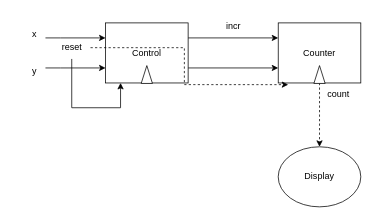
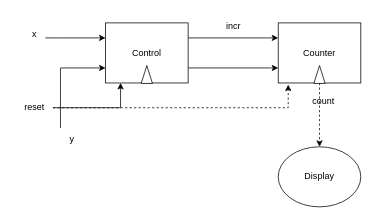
- <mxCell id="10" value="reset" style="text;html=1;align=center;verticalAlign=middle;resizable=0;points=[];autosize=1;strokeColor=none;fillColor=none;" vertex="1" parent="1"><mxGeometry x="70" y="48" width="50" height="30" as="geometry" /></mxCell>
+ <mxCell id="10" value="reset" style="text;html=1;align=center;verticalAlign=middle;resizable=0;points=[];autosize=1;strokeColor=none;fillColor=none;" vertex="1" parent="1"><mxGeometry x="20" y="128" width="50" height="30" as="geometry" /></mxCell>
- <mxCell id="8" value="y" style="text;html=1;align=center;verticalAlign=middle;resizable=0;points=[];autosize=1;strokeColor=none;fillColor=none;" vertex="1" parent="1"><mxGeometry x="30" y="80" width="30" height="30" as="geometry" /></mxCell>
+ <mxCell id="8" value="y" style="text;html=1;align=center;verticalAlign=middle;resizable=0;points=[];autosize=1;strokeColor=none;fillColor=none;" vertex="1" parent="1"><mxGeometry x="80" y="170" width="30" height="30" as="geometry" /></mxCell>
- <mxCell id="15" value="count" style="text;html=1;align=center;verticalAlign=middle;resizable=0;points=[];autosize=1;strokeColor=none;fillColor=none;" vertex="1" parent="1"><mxGeometry x="425" y="110" width="50" height="30" as="geometry" /></mxCell>
+ <mxCell id="15" value="count" style="text;html=1;align=center;verticalAlign=middle;resizable=0;points=[];autosize=1;strokeColor=none;fillColor=none;" vertex="1" parent="1"><mxGeometry x="405" y="120" width="50" height="30" as="geometry" /></mxCell>
